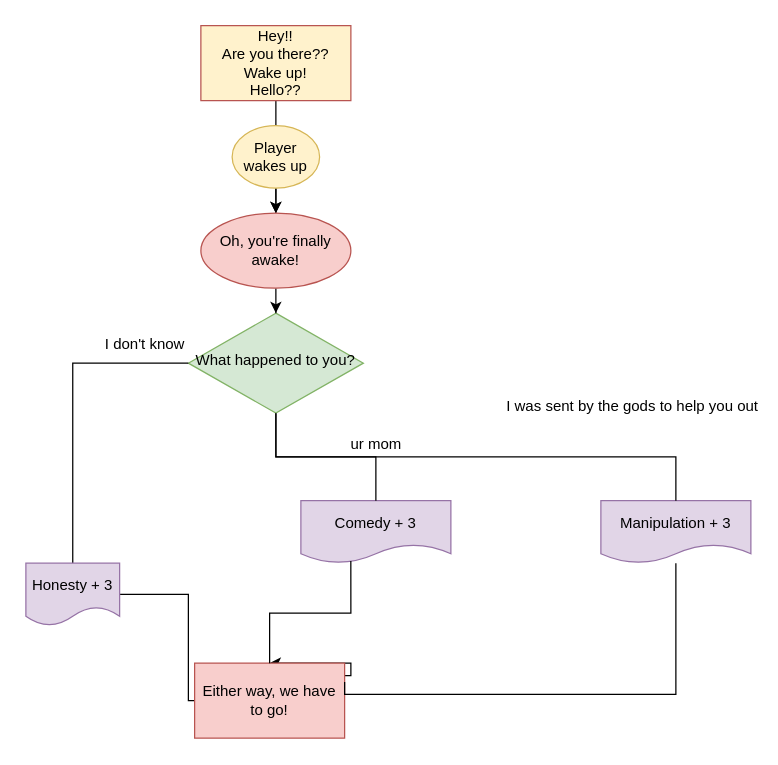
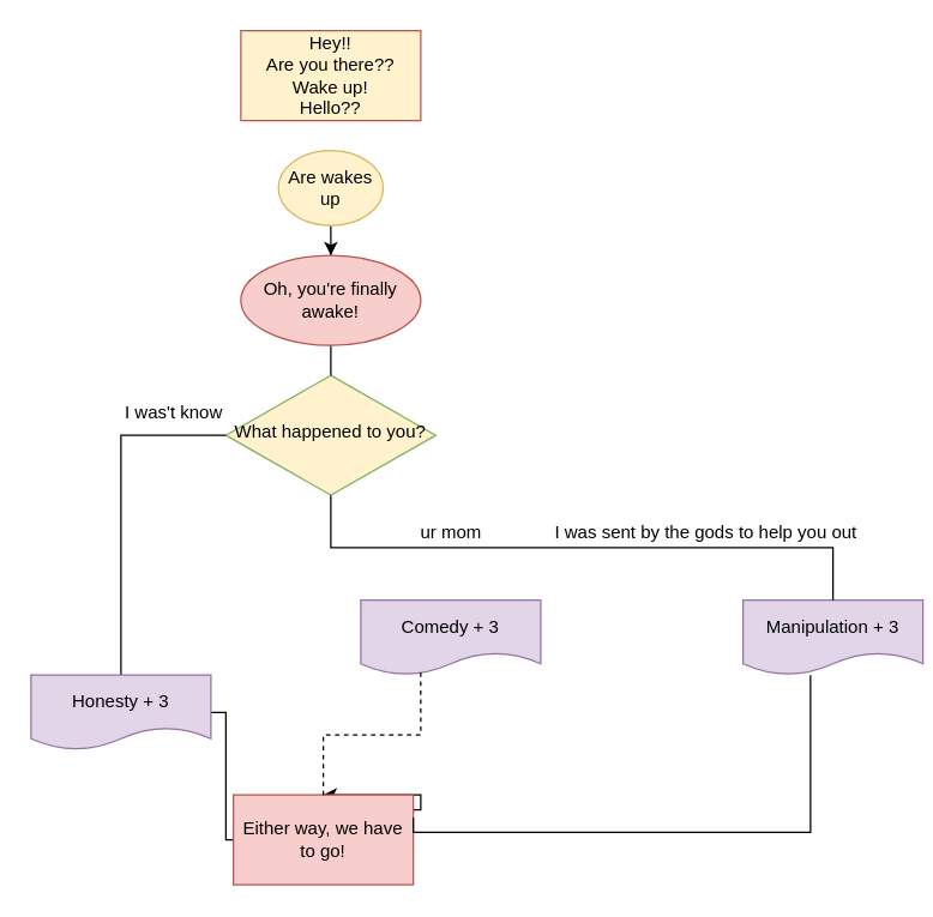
- <mxCell id="8" value="Player wakes up" style="ellipse;whiteSpace=wrap;html=1;fontSize=12;fillColor=#fff2cc;strokeColor=#d6b656;" vertex="1" parent="1"><mxGeometry x="185" y="100" width="70" height="50" as="geometry" /></mxCell>
+ <mxCell id="8" value="Are wakes up" style="ellipse;whiteSpace=wrap;html=1;fontSize=12;fillColor=#fff2cc;strokeColor=#d6b656;" vertex="1" parent="1"><mxGeometry x="185" y="100" width="70" height="50" as="geometry" /></mxCell>
- <mxCell id="5" value="" style="edgeStyle=orthogonalEdgeStyle;rounded=0;orthogonalLoop=1;jettySize=auto;html=1;fontSize=12;" edge="1" parent="1" source="6" target="10"><mxGeometry relative="1" as="geometry" /></mxCell>
- <mxCell id="9" value="" style="edgeStyle=orthogonalEdgeStyle;rounded=0;orthogonalLoop=1;jettySize=auto;html=1;fontSize=12;" edge="1" parent="1" source="10" target="2"><mxGeometry relative="1" as="geometry" /></mxCell>
+ <mxCell id="9" value="" style="edgeStyle=orthogonalEdgeStyle;rounded=0;orthogonalLoop=1;jettySize=auto;html=1;fontSize=12;endArrow=none;" edge="1" parent="1" source="10" target="2"><mxGeometry relative="1" as="geometry" /></mxCell>
- <mxCell id="3" value="I don't know" style="text;html=1;align=center;verticalAlign=middle;resizable=0;points=[];autosize=1;strokeColor=none;fillColor=none;fontSize=12;" vertex="1" parent="1"><mxGeometry x="70" y="260" width="90" height="30" as="geometry" /></mxCell>
+ <mxCell id="3" value="I was't know" style="text;html=1;align=center;verticalAlign=middle;resizable=0;points=[];autosize=1;strokeColor=none;fillColor=none;fontSize=12;" vertex="1" parent="1"><mxGeometry x="70" y="260" width="90" height="30" as="geometry" /></mxCell>
- <mxCell id="2" value="&lt;font style=&quot;font-size: 12px;&quot;&gt;What happened to you?&lt;/font&gt;" style="rhombus;whiteSpace=wrap;html=1;shadow=0;fontFamily=Helvetica;fontSize=12;align=center;strokeWidth=1;spacing=6;spacingTop=-4;fillColor=#d5e8d4;strokeColor=#82b366;" parent="1" vertex="1"><mxGeometry x="150" y="250" width="140" height="80" as="geometry" /></mxCell>
+ <mxCell id="2" value="&lt;font style=&quot;font-size: 12px;&quot;&gt;What happened to you?&lt;/font&gt;" style="rhombus;whiteSpace=wrap;html=1;shadow=0;fontFamily=Helvetica;fontSize=12;align=center;strokeWidth=1;spacing=6;spacingTop=-4;fillColor=#fff2cc;strokeColor=#82b366;" parent="1" vertex="1"><mxGeometry x="150" y="250" width="140" height="80" as="geometry" /></mxCell>
- <mxCell id="18" value="I was sent by the gods to help you out" style="text;html=1;align=center;verticalAlign=middle;resizable=0;points=[];autosize=1;strokeColor=none;fillColor=none;fontSize=12;" vertex="1" parent="1"><mxGeometry x="395" y="310" width="220" height="30" as="geometry" /></mxCell>
+ <mxCell id="18" value="I was sent by the gods to help you out" style="text;html=1;align=center;verticalAlign=middle;resizable=0;points=[];autosize=1;strokeColor=none;fillColor=none;fontSize=12;" vertex="1" parent="1"><mxGeometry x="360" y="340" width="220" height="30" as="geometry" /></mxCell>
- <mxCell id="15" value="" style="rounded=0;html=1;jettySize=auto;orthogonalLoop=1;fontSize=11;endArrow=none;endFill=0;endSize=8;strokeWidth=1;shadow=0;labelBackgroundColor=none;edgeStyle=orthogonalEdgeStyle;" edge="1" parent="1" source="2" target="13"><mxGeometry y="20" relative="1" as="geometry"><mxPoint as="offset" /><mxPoint x="375" y="340.003" as="sourcePoint" /><mxPoint x="260" y="420" as="targetPoint" /><Array as="points" /></mxGeometry></mxCell>
- <mxCell id="14" value="Manipulation + 3" style="shape=document;whiteSpace=wrap;html=1;boundedLbl=1;fontSize=12;labelBackgroundColor=none;fillColor=#e1d5e7;strokeColor=#9673a6;" vertex="1" parent="1"><mxGeometry x="480" y="400" width="120" height="50" as="geometry" /></mxCell>
+ <mxCell id="14" value="Manipulation + 3" style="shape=document;whiteSpace=wrap;html=1;boundedLbl=1;fontSize=12;labelBackgroundColor=none;fillColor=#e1d5e7;strokeColor=#9673a6;" vertex="1" parent="1"><mxGeometry x="495" y="400" width="120" height="50" as="geometry" /></mxCell>
- <mxCell id="12" value="Honesty + 3" style="shape=document;whiteSpace=wrap;html=1;boundedLbl=1;fontSize=12;labelBackgroundColor=none;fillColor=#e1d5e7;strokeColor=#9673a6;" vertex="1" parent="1"><mxGeometry x="20" y="450" width="75" height="50" as="geometry" /></mxCell>
+ <mxCell id="12" value="Honesty + 3" style="shape=document;whiteSpace=wrap;html=1;boundedLbl=1;fontSize=12;labelBackgroundColor=none;fillColor=#e1d5e7;strokeColor=#9673a6;" vertex="1" parent="1"><mxGeometry x="20" y="450" width="120" height="50" as="geometry" /></mxCell>
- <mxCell id="20" value="" style="edgeStyle=orthogonalEdgeStyle;rounded=0;orthogonalLoop=1;jettySize=auto;html=1;fontSize=12;endArrow=none;exitX=0.333;exitY=0.965;exitDx=0;exitDy=0;exitPerimeter=0;" edge="1" parent="1" source="13" target="19"><mxGeometry relative="1" as="geometry"><mxPoint x="110" y="460" as="sourcePoint" /><mxPoint x="270" y="560" as="targetPoint" /><Array as="points" /></mxGeometry></mxCell>
+ <mxCell id="20" value="" style="edgeStyle=orthogonalEdgeStyle;rounded=0;orthogonalLoop=1;jettySize=auto;html=1;fontSize=12;endArrow=none;exitX=0.333;exitY=0.965;exitDx=0;exitDy=0;exitPerimeter=0;dashed=1;" edge="1" parent="1" source="13" target="19"><mxGeometry relative="1" as="geometry"><mxPoint x="110" y="460" as="sourcePoint" /><mxPoint x="270" y="560" as="targetPoint" /><Array as="points" /></mxGeometry></mxCell>
